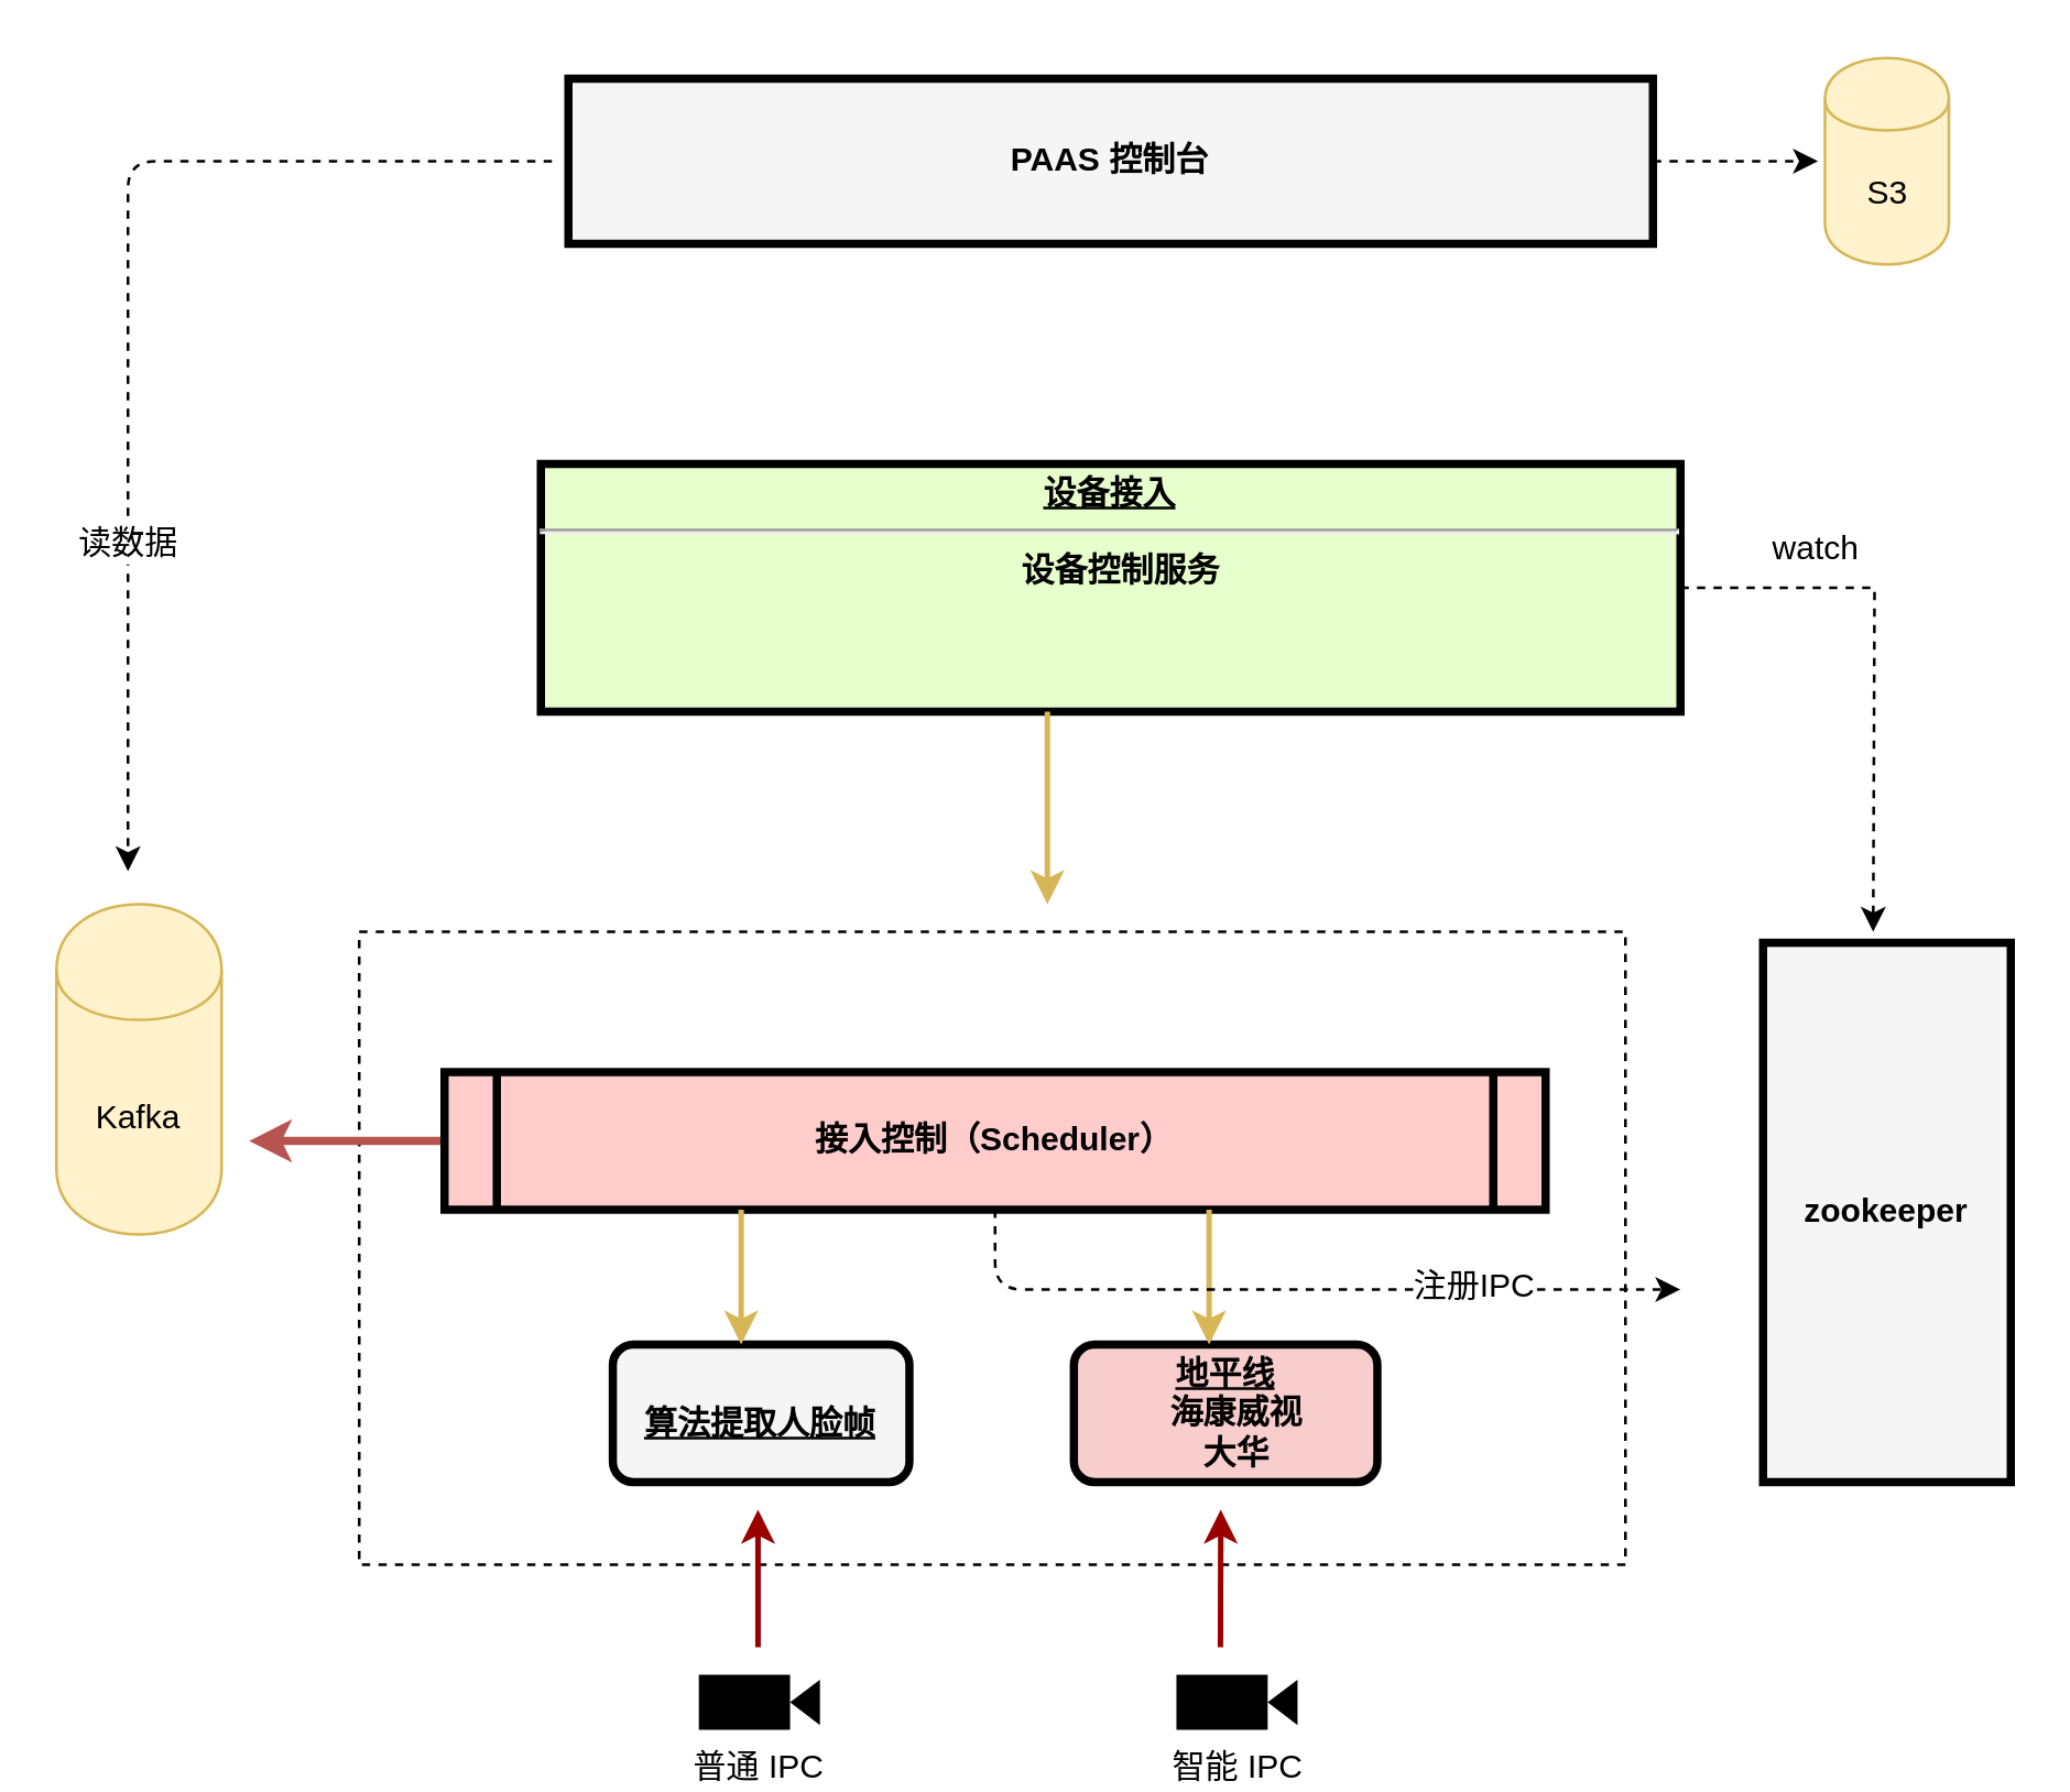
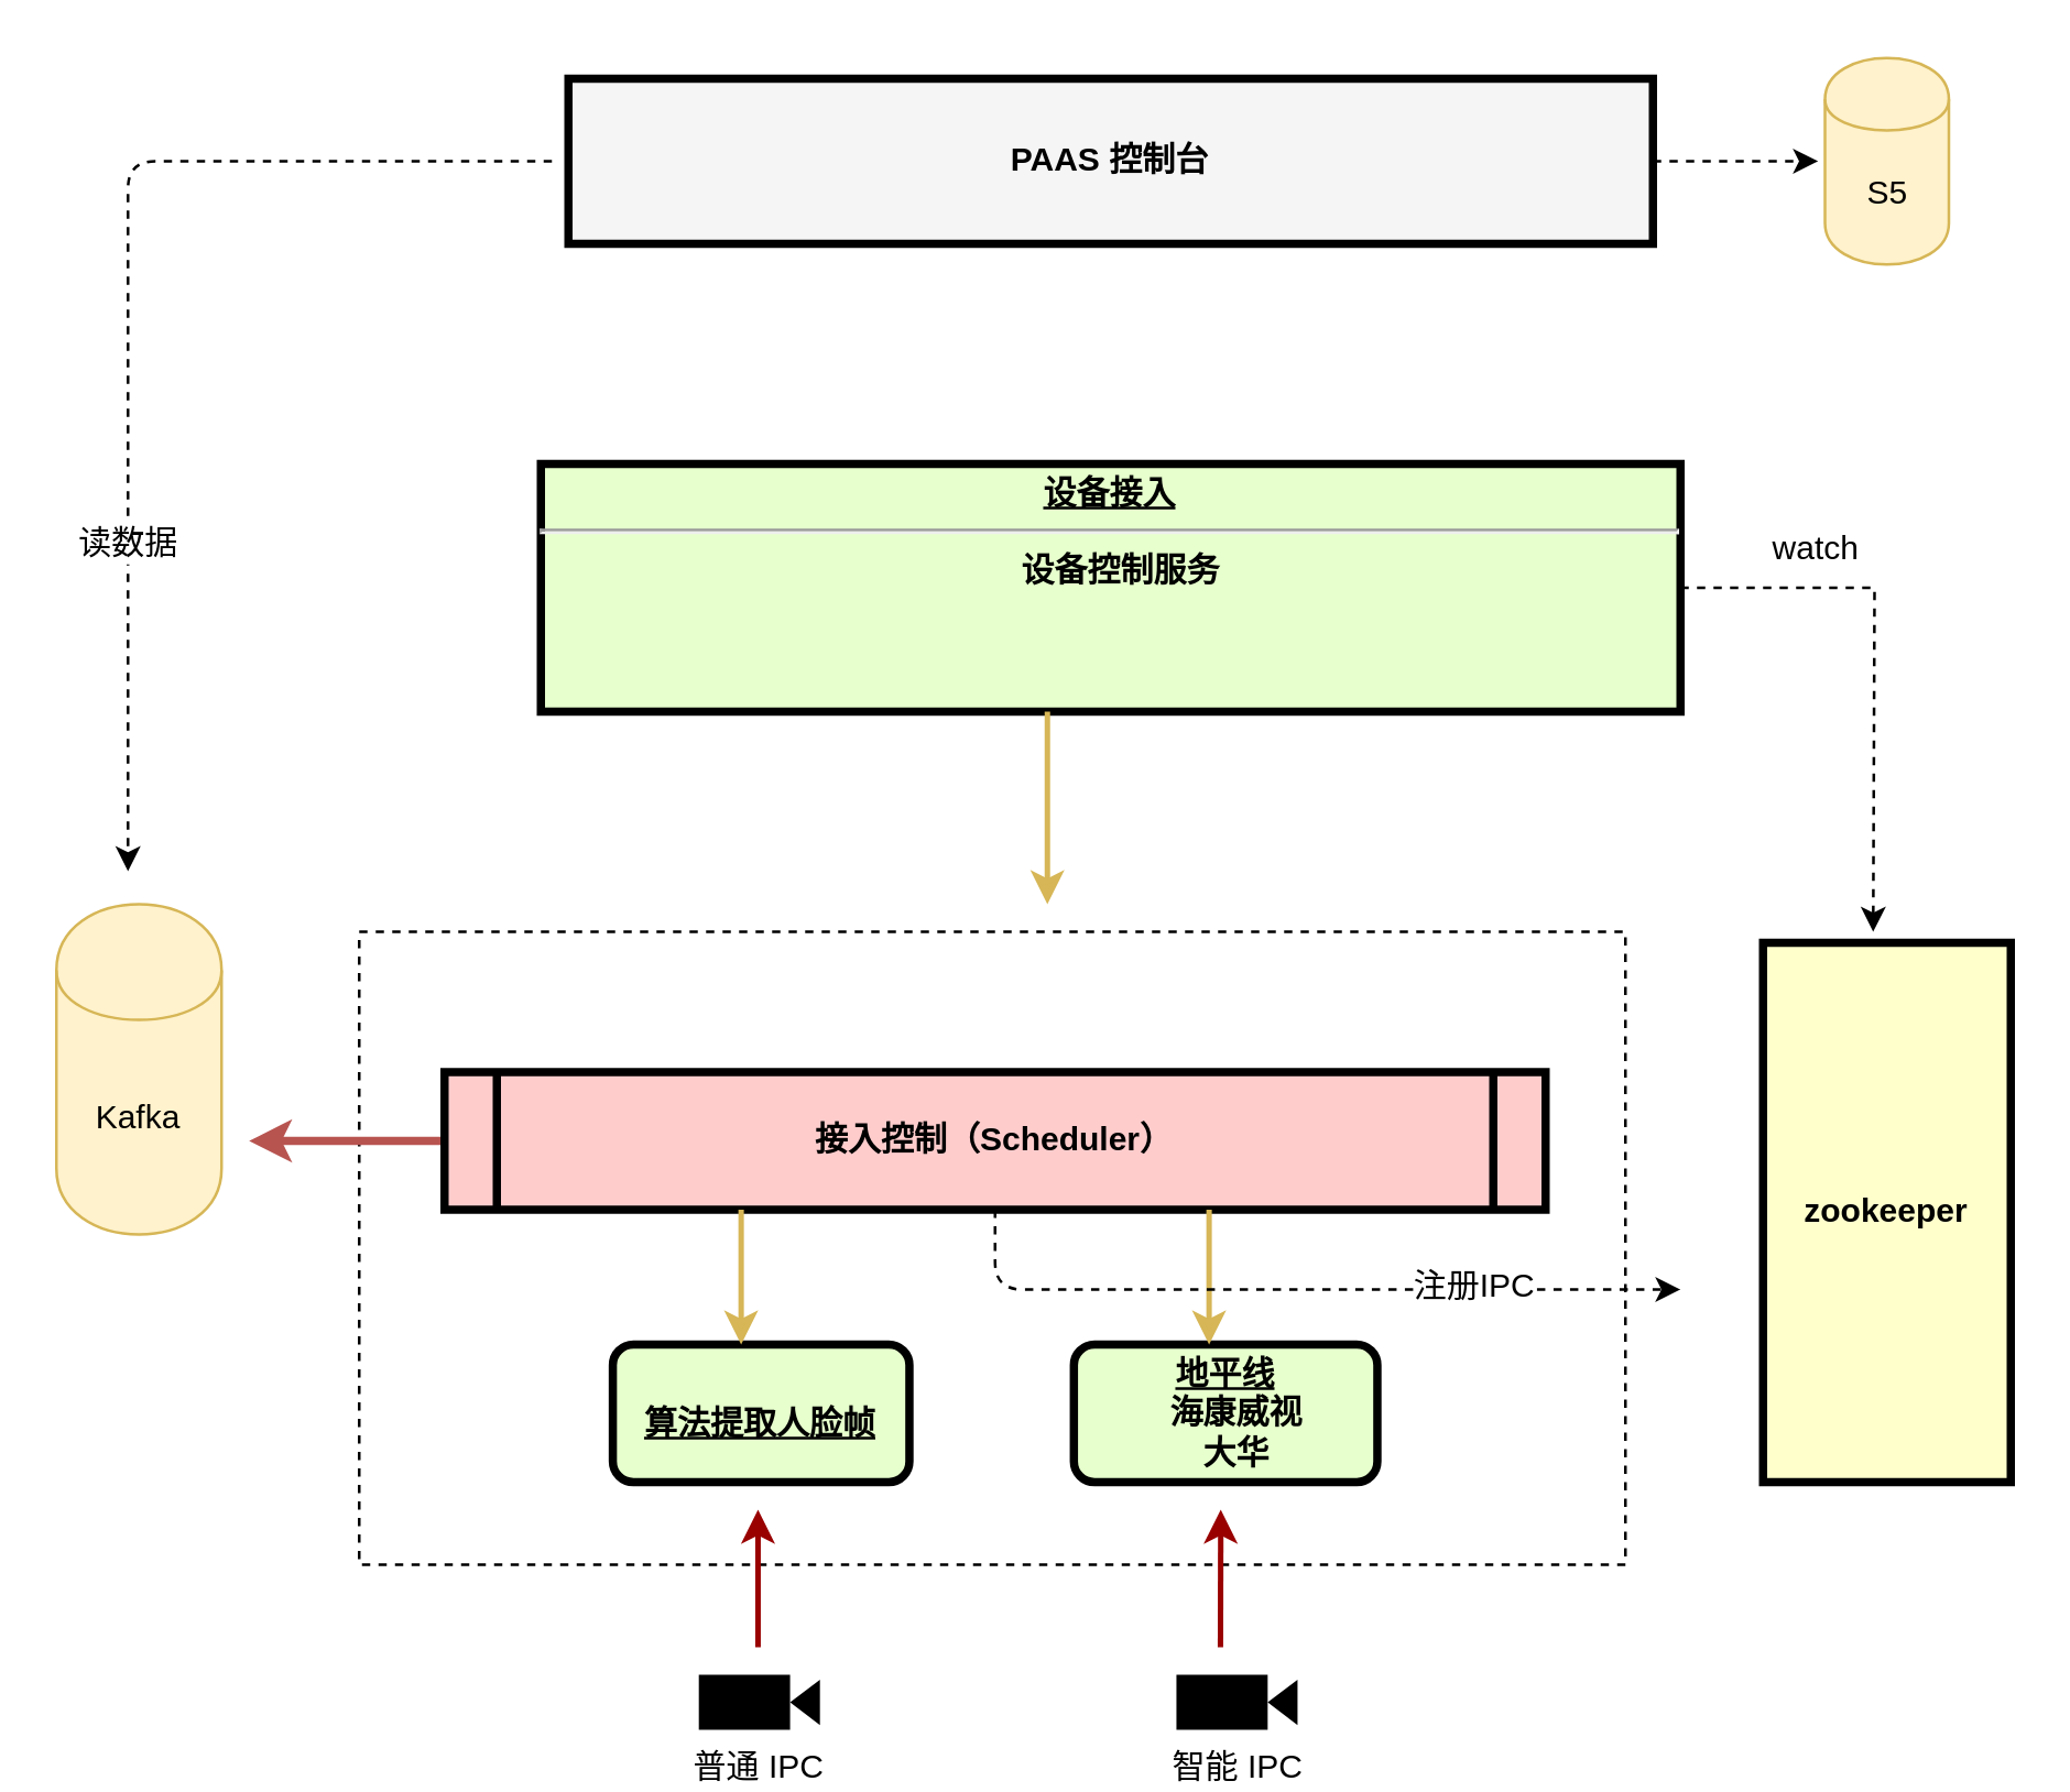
- <mxCell id="24" value="S3" style="shape=cylinder;whiteSpace=wrap;html=1;boundedLbl=1;backgroundOutline=1;fillColor=#fff2cc;strokeColor=#d6b656;" vertex="1" parent="1"><mxGeometry x="662.5" y="20.5" width="45" height="75" as="geometry" /></mxCell>
+ <mxCell id="24" value="S5" style="shape=cylinder;whiteSpace=wrap;html=1;boundedLbl=1;backgroundOutline=1;fillColor=#fff2cc;strokeColor=#d6b656;" vertex="1" parent="1"><mxGeometry x="662.5" y="20.5" width="45" height="75" as="geometry" /></mxCell>
- <mxCell id="18" value="zookeeper" style="whiteSpace=wrap;align=center;verticalAlign=middle;fontStyle=1;strokeWidth=3;fillColor=#f5f5f5;" vertex="1" parent="1"><mxGeometry x="640" y="342" width="90" height="196" as="geometry" /></mxCell>
+ <mxCell id="18" value="zookeeper" style="whiteSpace=wrap;align=center;verticalAlign=middle;fontStyle=1;strokeWidth=3;fillColor=#FFFFCC" vertex="1" parent="1"><mxGeometry x="640" y="342" width="90" height="196" as="geometry" /></mxCell>
- <mxCell id="10" value="&lt;p style=&quot;margin: 0px ; margin-top: 4px ; text-align: center ; text-decoration: underline&quot;&gt;&lt;span&gt;&lt;br&gt;&lt;/span&gt;&lt;/p&gt;&lt;p style=&quot;margin: 0px ; margin-top: 4px ; text-align: center ; text-decoration: underline&quot;&gt;&lt;span&gt;算法提取人脸帧&lt;/span&gt;&lt;br&gt;&lt;/p&gt;" style="verticalAlign=middle;align=center;overflow=fill;fontSize=12;fontFamily=Helvetica;html=1;rounded=1;fontStyle=1;strokeWidth=3;fillColor=#f5f5f5;" parent="1" vertex="1"><mxGeometry x="222.13" y="488" width="107.75" height="50" as="geometry" /></mxCell>
+ <mxCell id="10" value="&lt;p style=&quot;margin: 0px ; margin-top: 4px ; text-align: center ; text-decoration: underline&quot;&gt;&lt;span&gt;&lt;br&gt;&lt;/span&gt;&lt;/p&gt;&lt;p style=&quot;margin: 0px ; margin-top: 4px ; text-align: center ; text-decoration: underline&quot;&gt;&lt;span&gt;算法提取人脸帧&lt;/span&gt;&lt;br&gt;&lt;/p&gt;" style="verticalAlign=middle;align=center;overflow=fill;fontSize=12;fontFamily=Helvetica;html=1;rounded=1;fontStyle=1;strokeWidth=3;fillColor=#E6FFCC" parent="1" vertex="1"><mxGeometry x="222.13" y="488" width="107.75" height="50" as="geometry" /></mxCell>
- <mxCell id="9" value="&lt;p style=&quot;margin: 0px ; margin-top: 4px ; text-align: center ; text-decoration: underline&quot;&gt;&lt;span&gt;地平线&lt;/span&gt;&lt;br&gt;&lt;/p&gt;&lt;p style=&quot;margin: 0px ; margin-left: 8px&quot;&gt;海康威视&lt;/p&gt;&lt;p style=&quot;margin: 0px ; margin-left: 8px&quot;&gt;大华&lt;/p&gt;" style="verticalAlign=middle;align=center;overflow=fill;fontSize=12;fontFamily=Helvetica;html=1;rounded=1;fontStyle=1;strokeWidth=3;fillColor=#f8cecc;" parent="1" vertex="1"><mxGeometry x="389.63" y="488" width="110.25" height="50" as="geometry" /></mxCell>
+ <mxCell id="9" value="&lt;p style=&quot;margin: 0px ; margin-top: 4px ; text-align: center ; text-decoration: underline&quot;&gt;&lt;span&gt;地平线&lt;/span&gt;&lt;br&gt;&lt;/p&gt;&lt;p style=&quot;margin: 0px ; margin-left: 8px&quot;&gt;海康威视&lt;/p&gt;&lt;p style=&quot;margin: 0px ; margin-left: 8px&quot;&gt;大华&lt;/p&gt;" style="verticalAlign=middle;align=center;overflow=fill;fontSize=12;fontFamily=Helvetica;html=1;rounded=1;fontStyle=1;strokeWidth=3;fillColor=#E6FFCC" parent="1" vertex="1"><mxGeometry x="389.63" y="488" width="110.25" height="50" as="geometry" /></mxCell>
